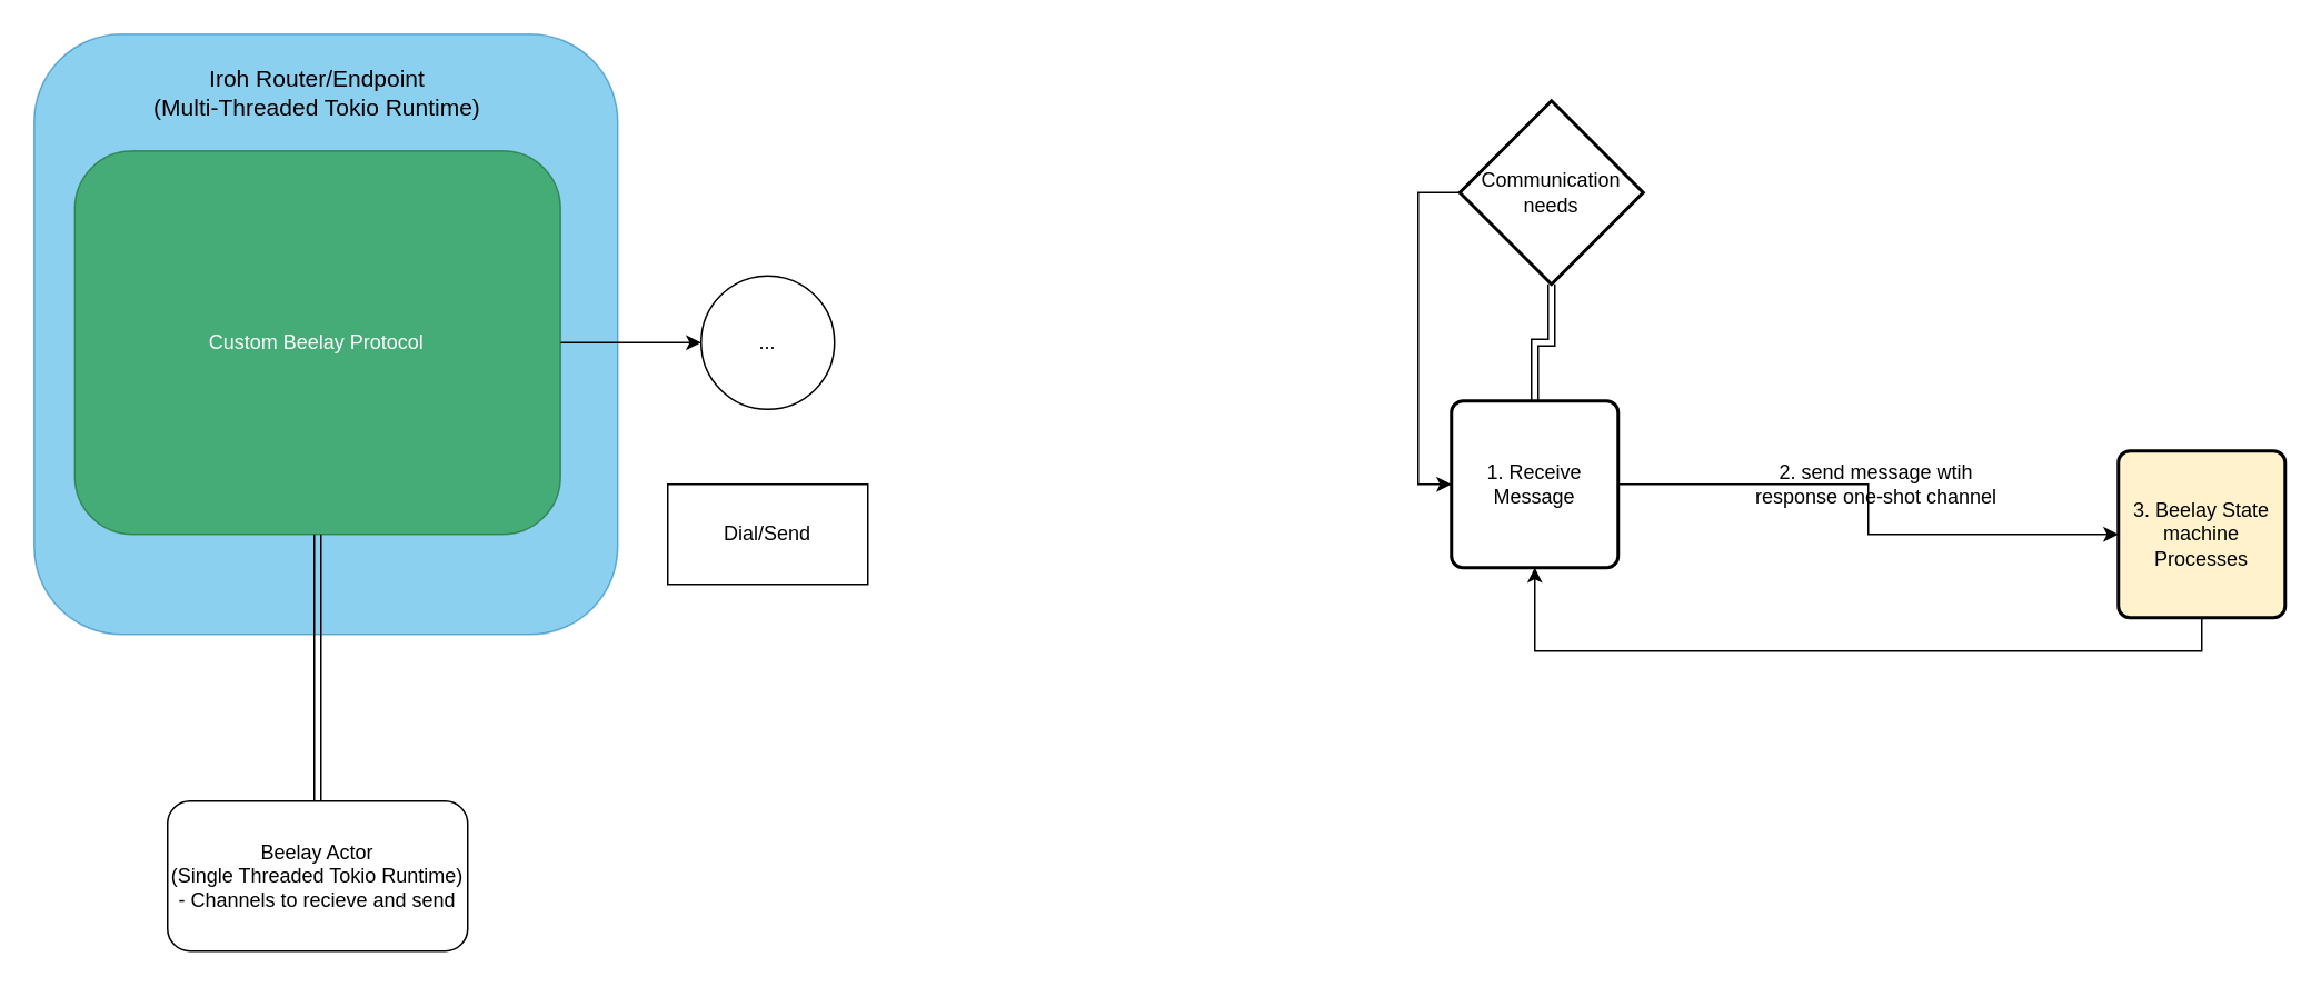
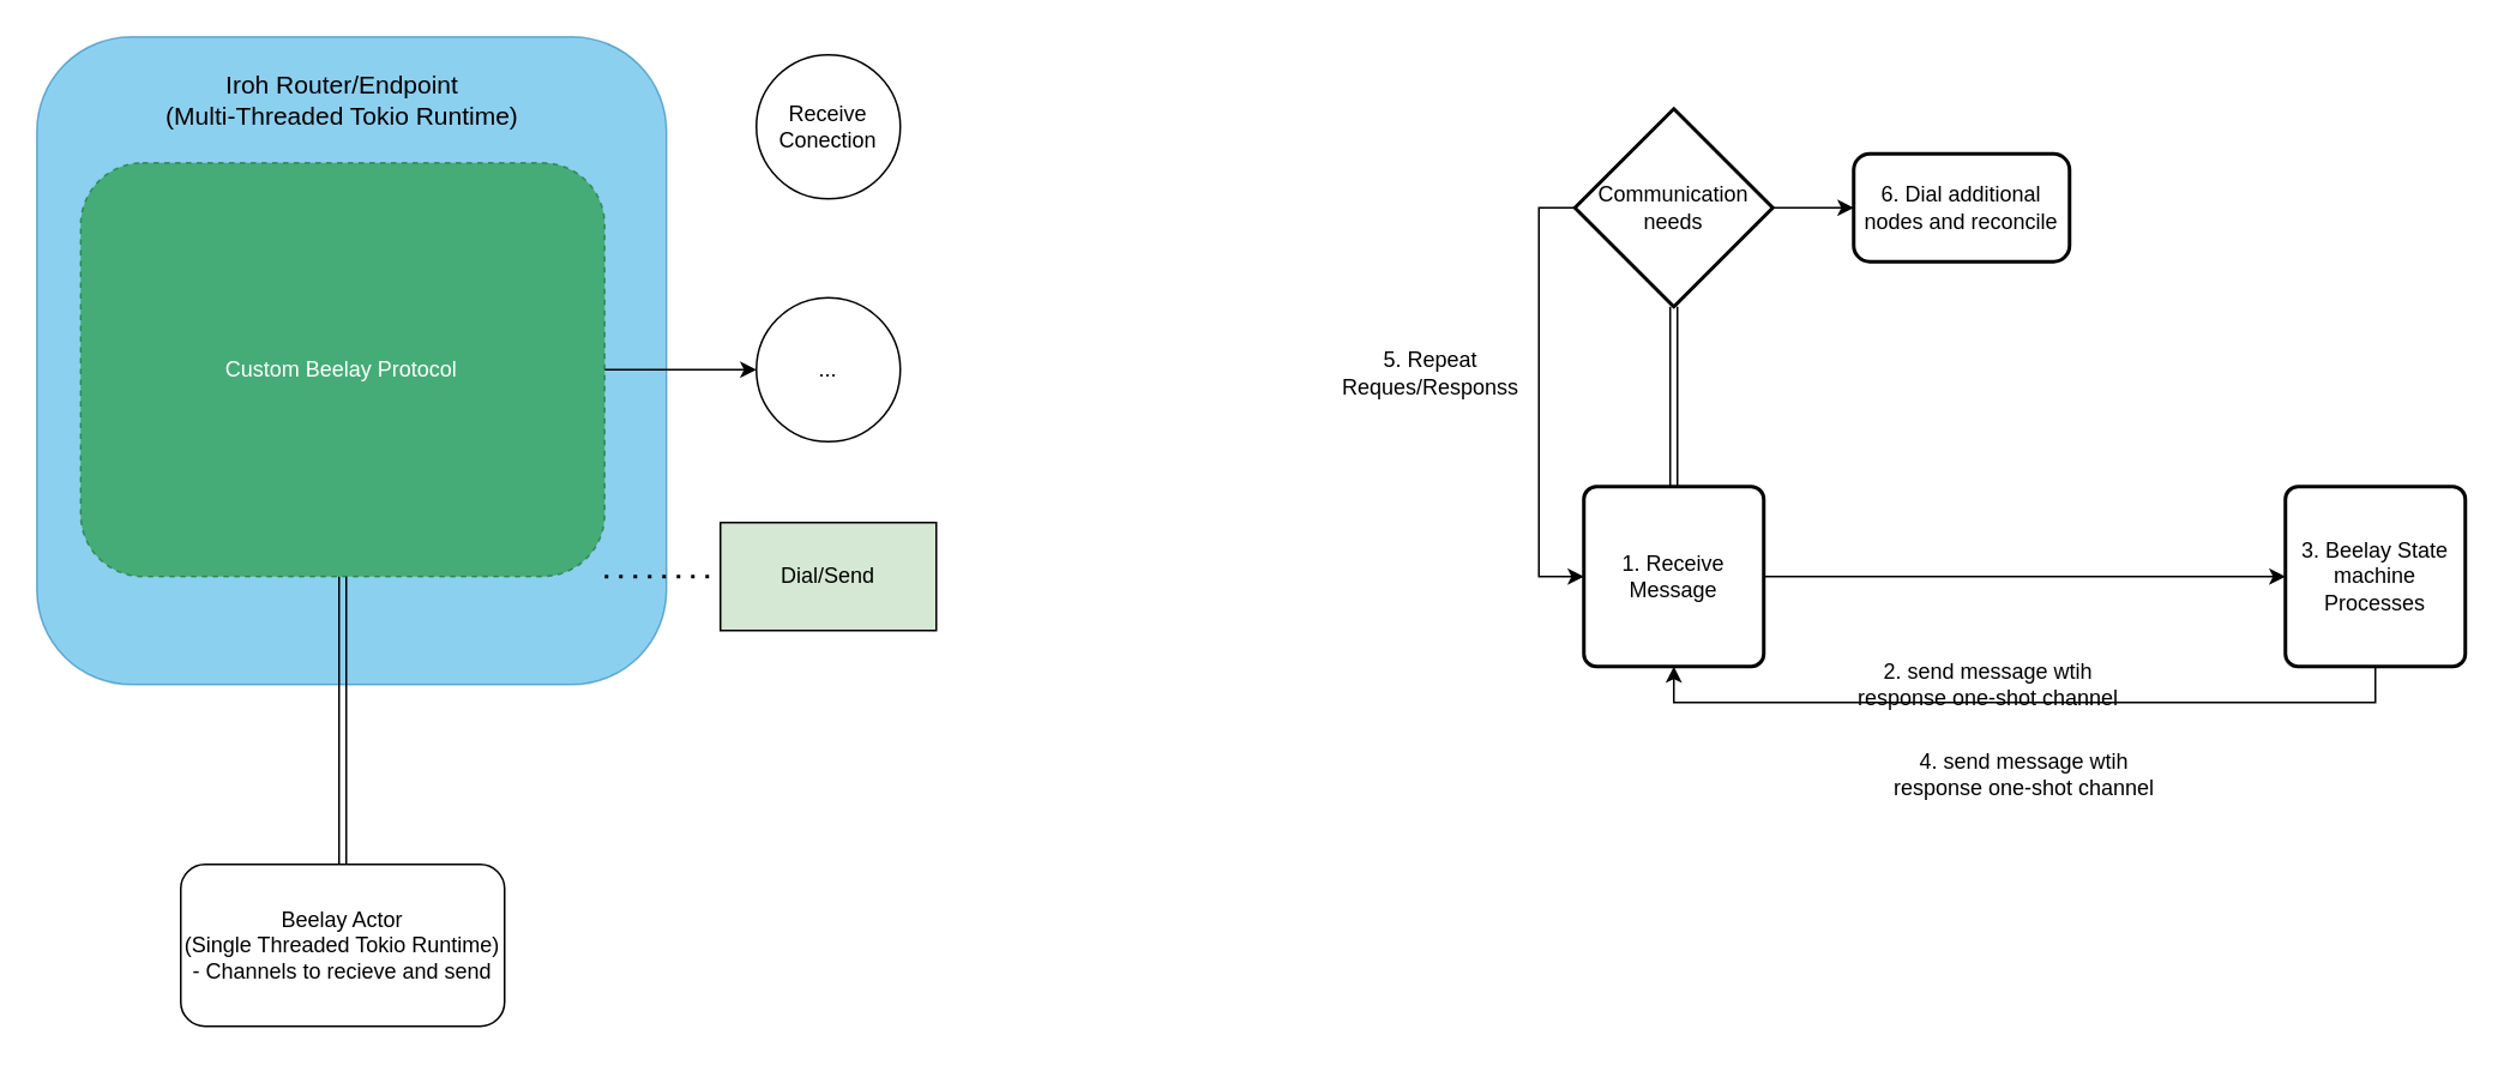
+ <mxCell id="6" value="Receive Conection" style="ellipse;whiteSpace=wrap;html=1;aspect=fixed;" vertex="1" parent="2"><mxGeometry x="400" y="10" width="80" height="80" as="geometry" /></mxCell>
+ <mxCell id="22" value="" style="edgeStyle=orthogonalEdgeStyle;rounded=0;orthogonalLoop=1;jettySize=auto;html=1;" edge="1" parent="13" source="23" target="25"><mxGeometry relative="1" as="geometry" /></mxCell>
+ <mxCell id="25" value="6. Dial additional nodes and reconcile" style="rounded=1;whiteSpace=wrap;html=1;strokeWidth=2;" vertex="1" parent="13"><mxGeometry x="300" y="25" width="120" height="60" as="geometry" /></mxCell>
- <mxCell id="10" value="Custom Beelay Protocol" style="rounded=1;whiteSpace=wrap;html=1;fillColor=#008a00;fontColor=#ffffff;strokeColor=#005700;opacity=50;" vertex="1" parent="2"><mxGeometry x="24.34" y="70" width="291.33" height="230" as="geometry" /></mxCell>
+ <mxCell id="10" value="Custom Beelay Protocol" style="rounded=1;whiteSpace=wrap;html=1;fillColor=#008a00;fontColor=#ffffff;strokeColor=#005700;opacity=50;dashed=1;" vertex="1" parent="2"><mxGeometry x="24.34" y="70" width="291.33" height="230" as="geometry" /></mxCell>
+ <mxCell id="24" value="5. Repeat Reques/Responss" style="text;html=1;align=center;verticalAlign=middle;whiteSpace=wrap;rounded=0;" vertex="1" parent="13"><mxGeometry y="130" width="130" height="34.66" as="geometry" /></mxCell>
- <mxCell id="15" value="1. Receive Message" style="rounded=1;whiteSpace=wrap;html=1;absoluteArcSize=1;arcSize=14;strokeWidth=2;" vertex="1" parent="13"><mxGeometry x="140" y="180" width="100" height="100" as="geometry" /></mxCell>
+ <mxCell id="15" value="1. Receive Message" style="rounded=1;whiteSpace=wrap;html=1;absoluteArcSize=1;arcSize=14;strokeWidth=2;" vertex="1" parent="13"><mxGeometry x="150" y="210" width="100" height="100" as="geometry" /></mxCell>
- <mxCell id="18" value="2. send message wtih response one-shot channel" style="text;html=1;align=center;verticalAlign=middle;whiteSpace=wrap;rounded=0;" vertex="1" parent="13"><mxGeometry x="320" y="210" width="150" height="40" as="geometry" /></mxCell>
+ <mxCell id="18" value="2. send message wtih response one-shot channel" style="text;html=1;align=center;verticalAlign=middle;whiteSpace=wrap;rounded=0;" vertex="1" parent="13"><mxGeometry x="300" y="300" width="150" height="40" as="geometry" /></mxCell>
+ <mxCell id="12" value="" style="endArrow=none;dashed=1;html=1;dashPattern=1 3;strokeWidth=2;rounded=0;exitX=1;exitY=1;exitDx=0;exitDy=0;entryX=0;entryY=0.5;entryDx=0;entryDy=0;" edge="1" parent="2" source="10" target="11"><mxGeometry width="50" height="50" relative="1" as="geometry"><mxPoint x="730" y="420" as="sourcePoint" /><mxPoint x="780" y="370" as="targetPoint" /></mxGeometry></mxCell>
- <mxCell id="11" value="Dial/Send" style="rounded=0;whiteSpace=wrap;html=1;" vertex="1" parent="2"><mxGeometry x="380" y="270" width="120" height="60" as="geometry" /></mxCell>
+ <mxCell id="11" value="Dial/Send" style="rounded=0;whiteSpace=wrap;html=1;fillColor=#d5e8d4;" vertex="1" parent="2"><mxGeometry x="380" y="270" width="120" height="60" as="geometry" /></mxCell>
- <mxCell id="17" value="3. Beelay State machine Processes" style="rounded=1;whiteSpace=wrap;html=1;absoluteArcSize=1;arcSize=14;strokeWidth=2;fillColor=#fff2cc;" vertex="1" parent="13"><mxGeometry x="540" y="210" width="100" height="100" as="geometry" /></mxCell>
+ <mxCell id="17" value="3. Beelay State machine Processes" style="rounded=1;whiteSpace=wrap;html=1;absoluteArcSize=1;arcSize=14;strokeWidth=2;" vertex="1" parent="13"><mxGeometry x="540" y="210" width="100" height="100" as="geometry" /></mxCell>
+ <mxCell id="19" value="4. send message wtih response one-shot channel" style="text;html=1;align=center;verticalAlign=middle;whiteSpace=wrap;rounded=0;" vertex="1" parent="13"><mxGeometry x="320" y="350" width="150" height="40" as="geometry" /></mxCell>
